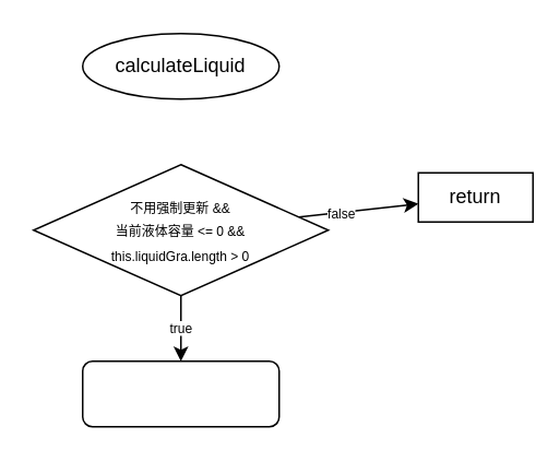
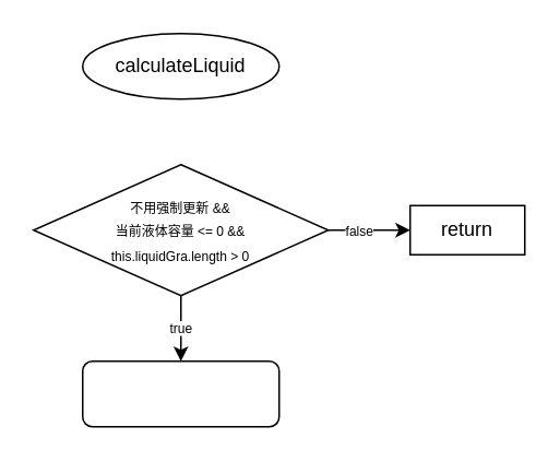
- <mxCell id="7" value="return" style="whiteSpace=wrap;html=1;" vertex="1" parent="1"><mxGeometry x="255" y="105" width="70" height="30" as="geometry" /></mxCell>
+ <mxCell id="7" value="return" style="whiteSpace=wrap;html=1;" vertex="1" parent="1"><mxGeometry x="250" y="125" width="70" height="30" as="geometry" /></mxCell>
